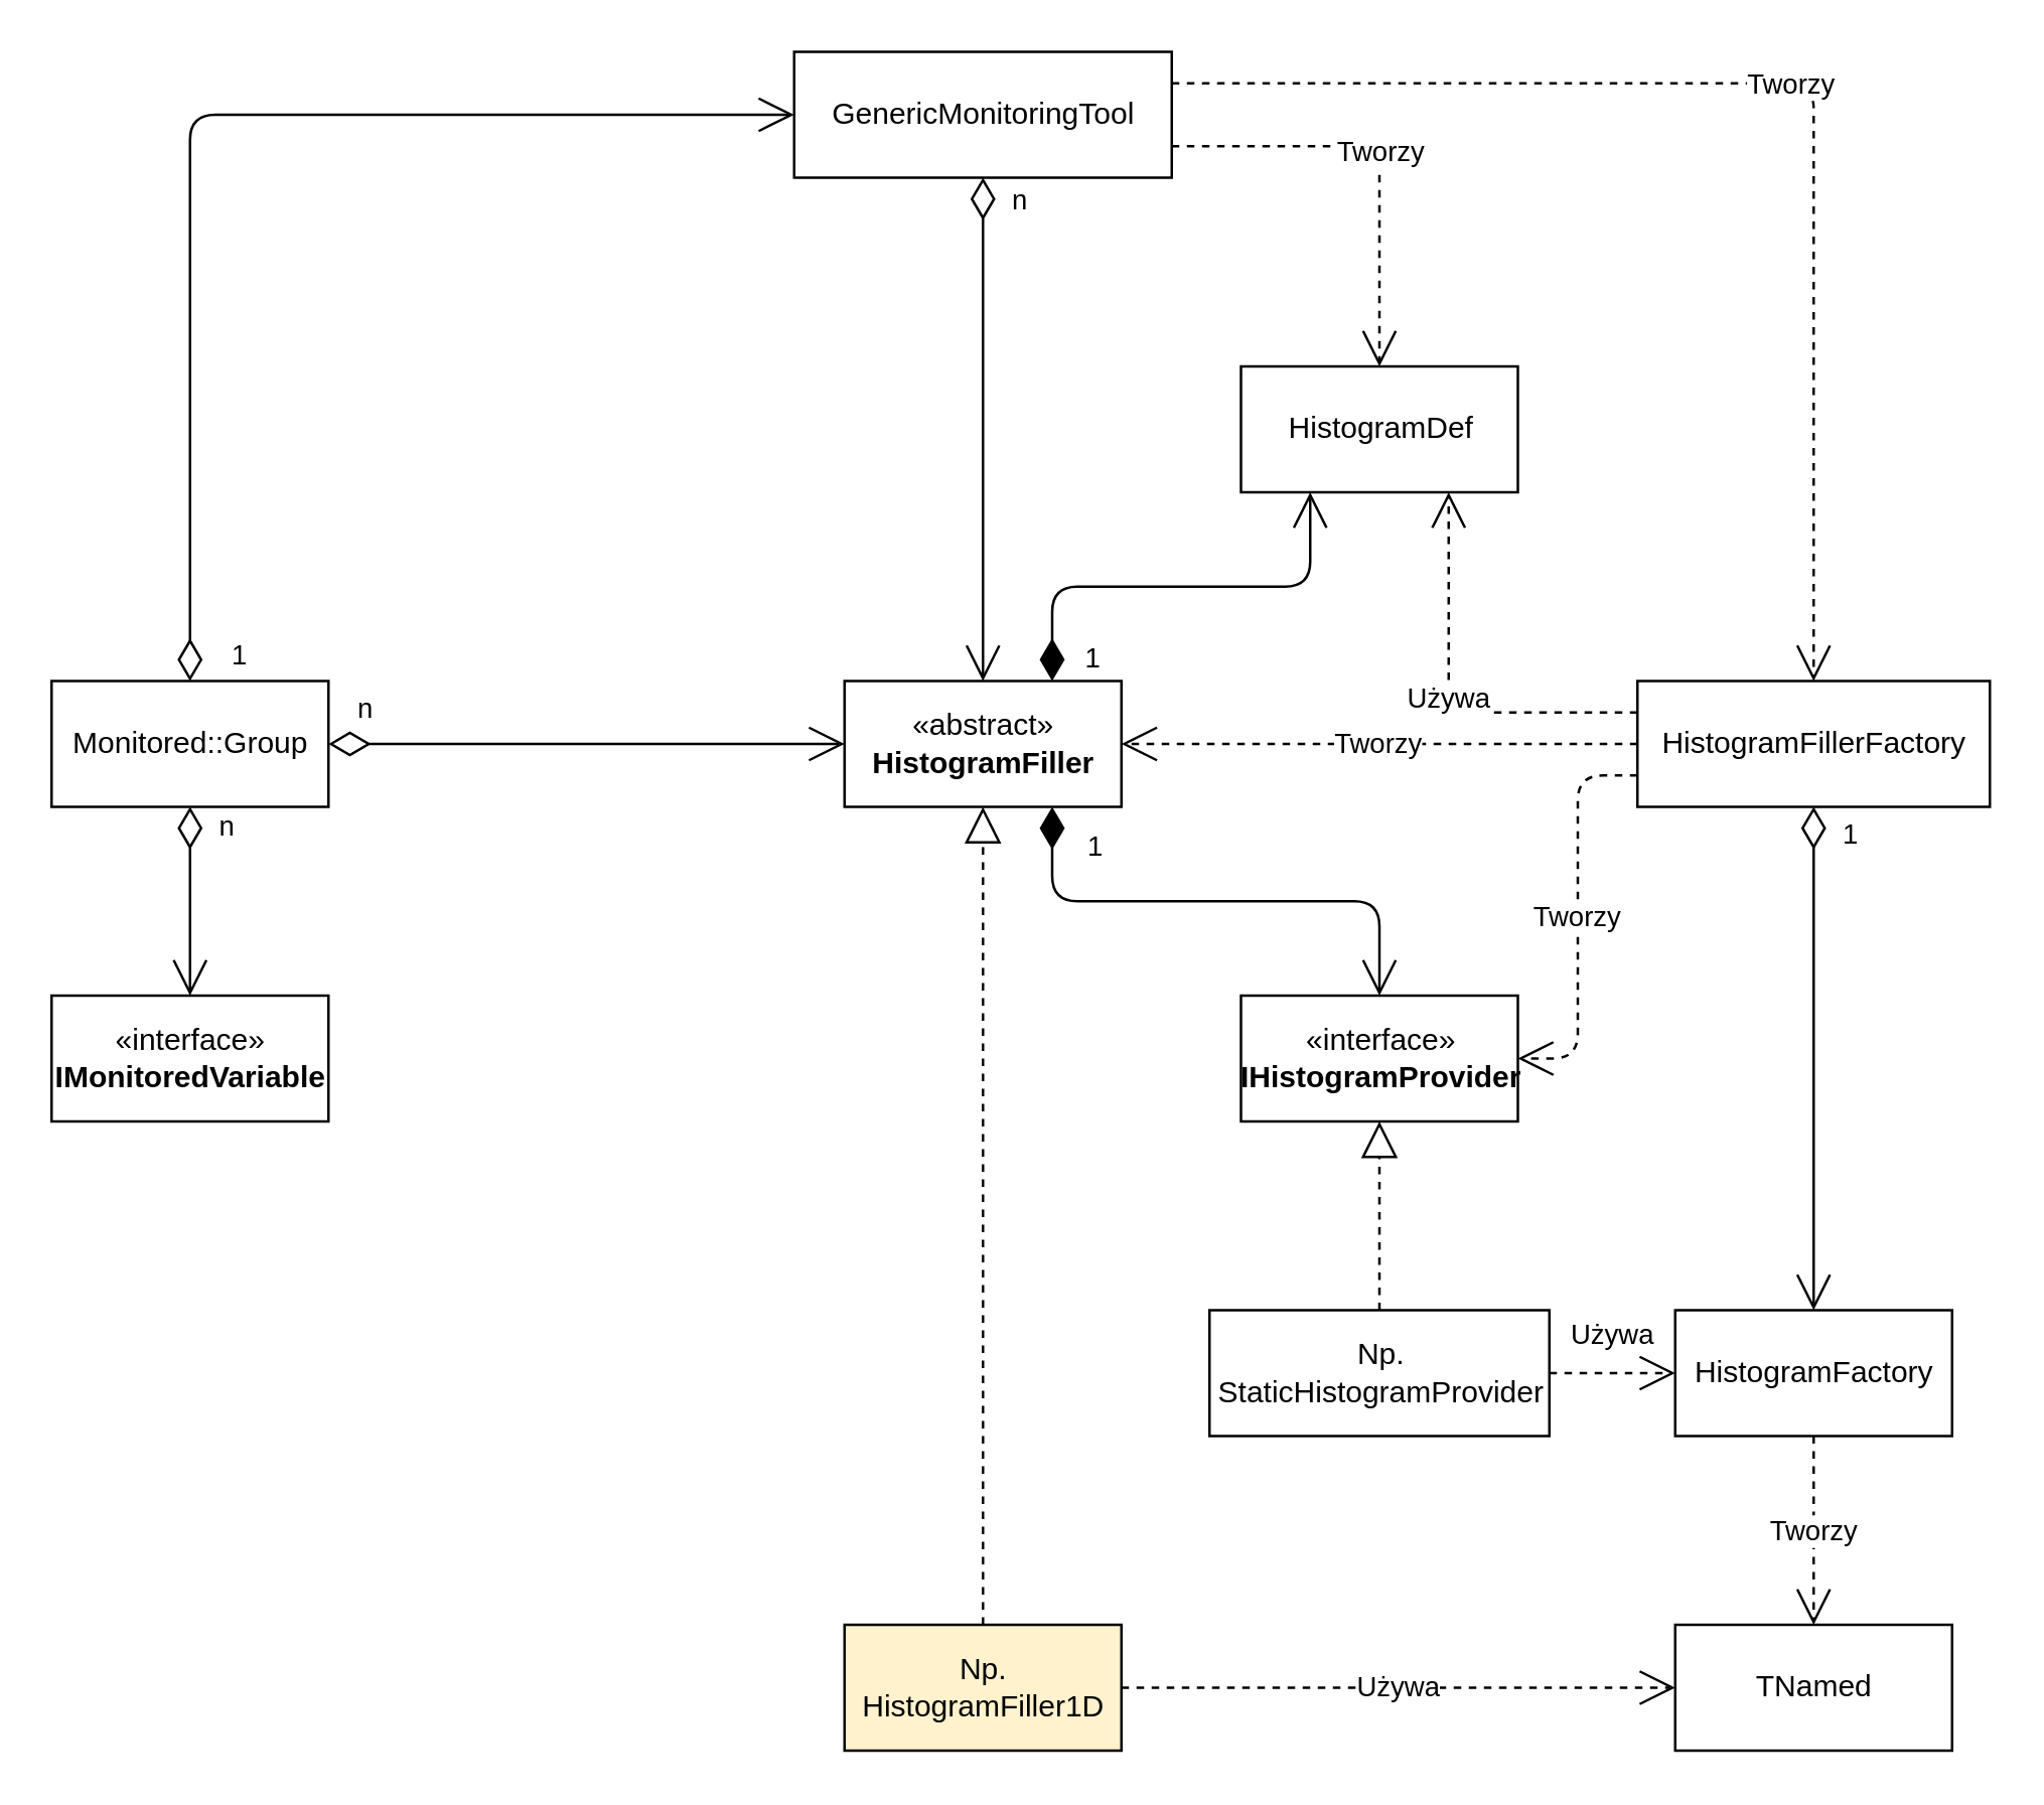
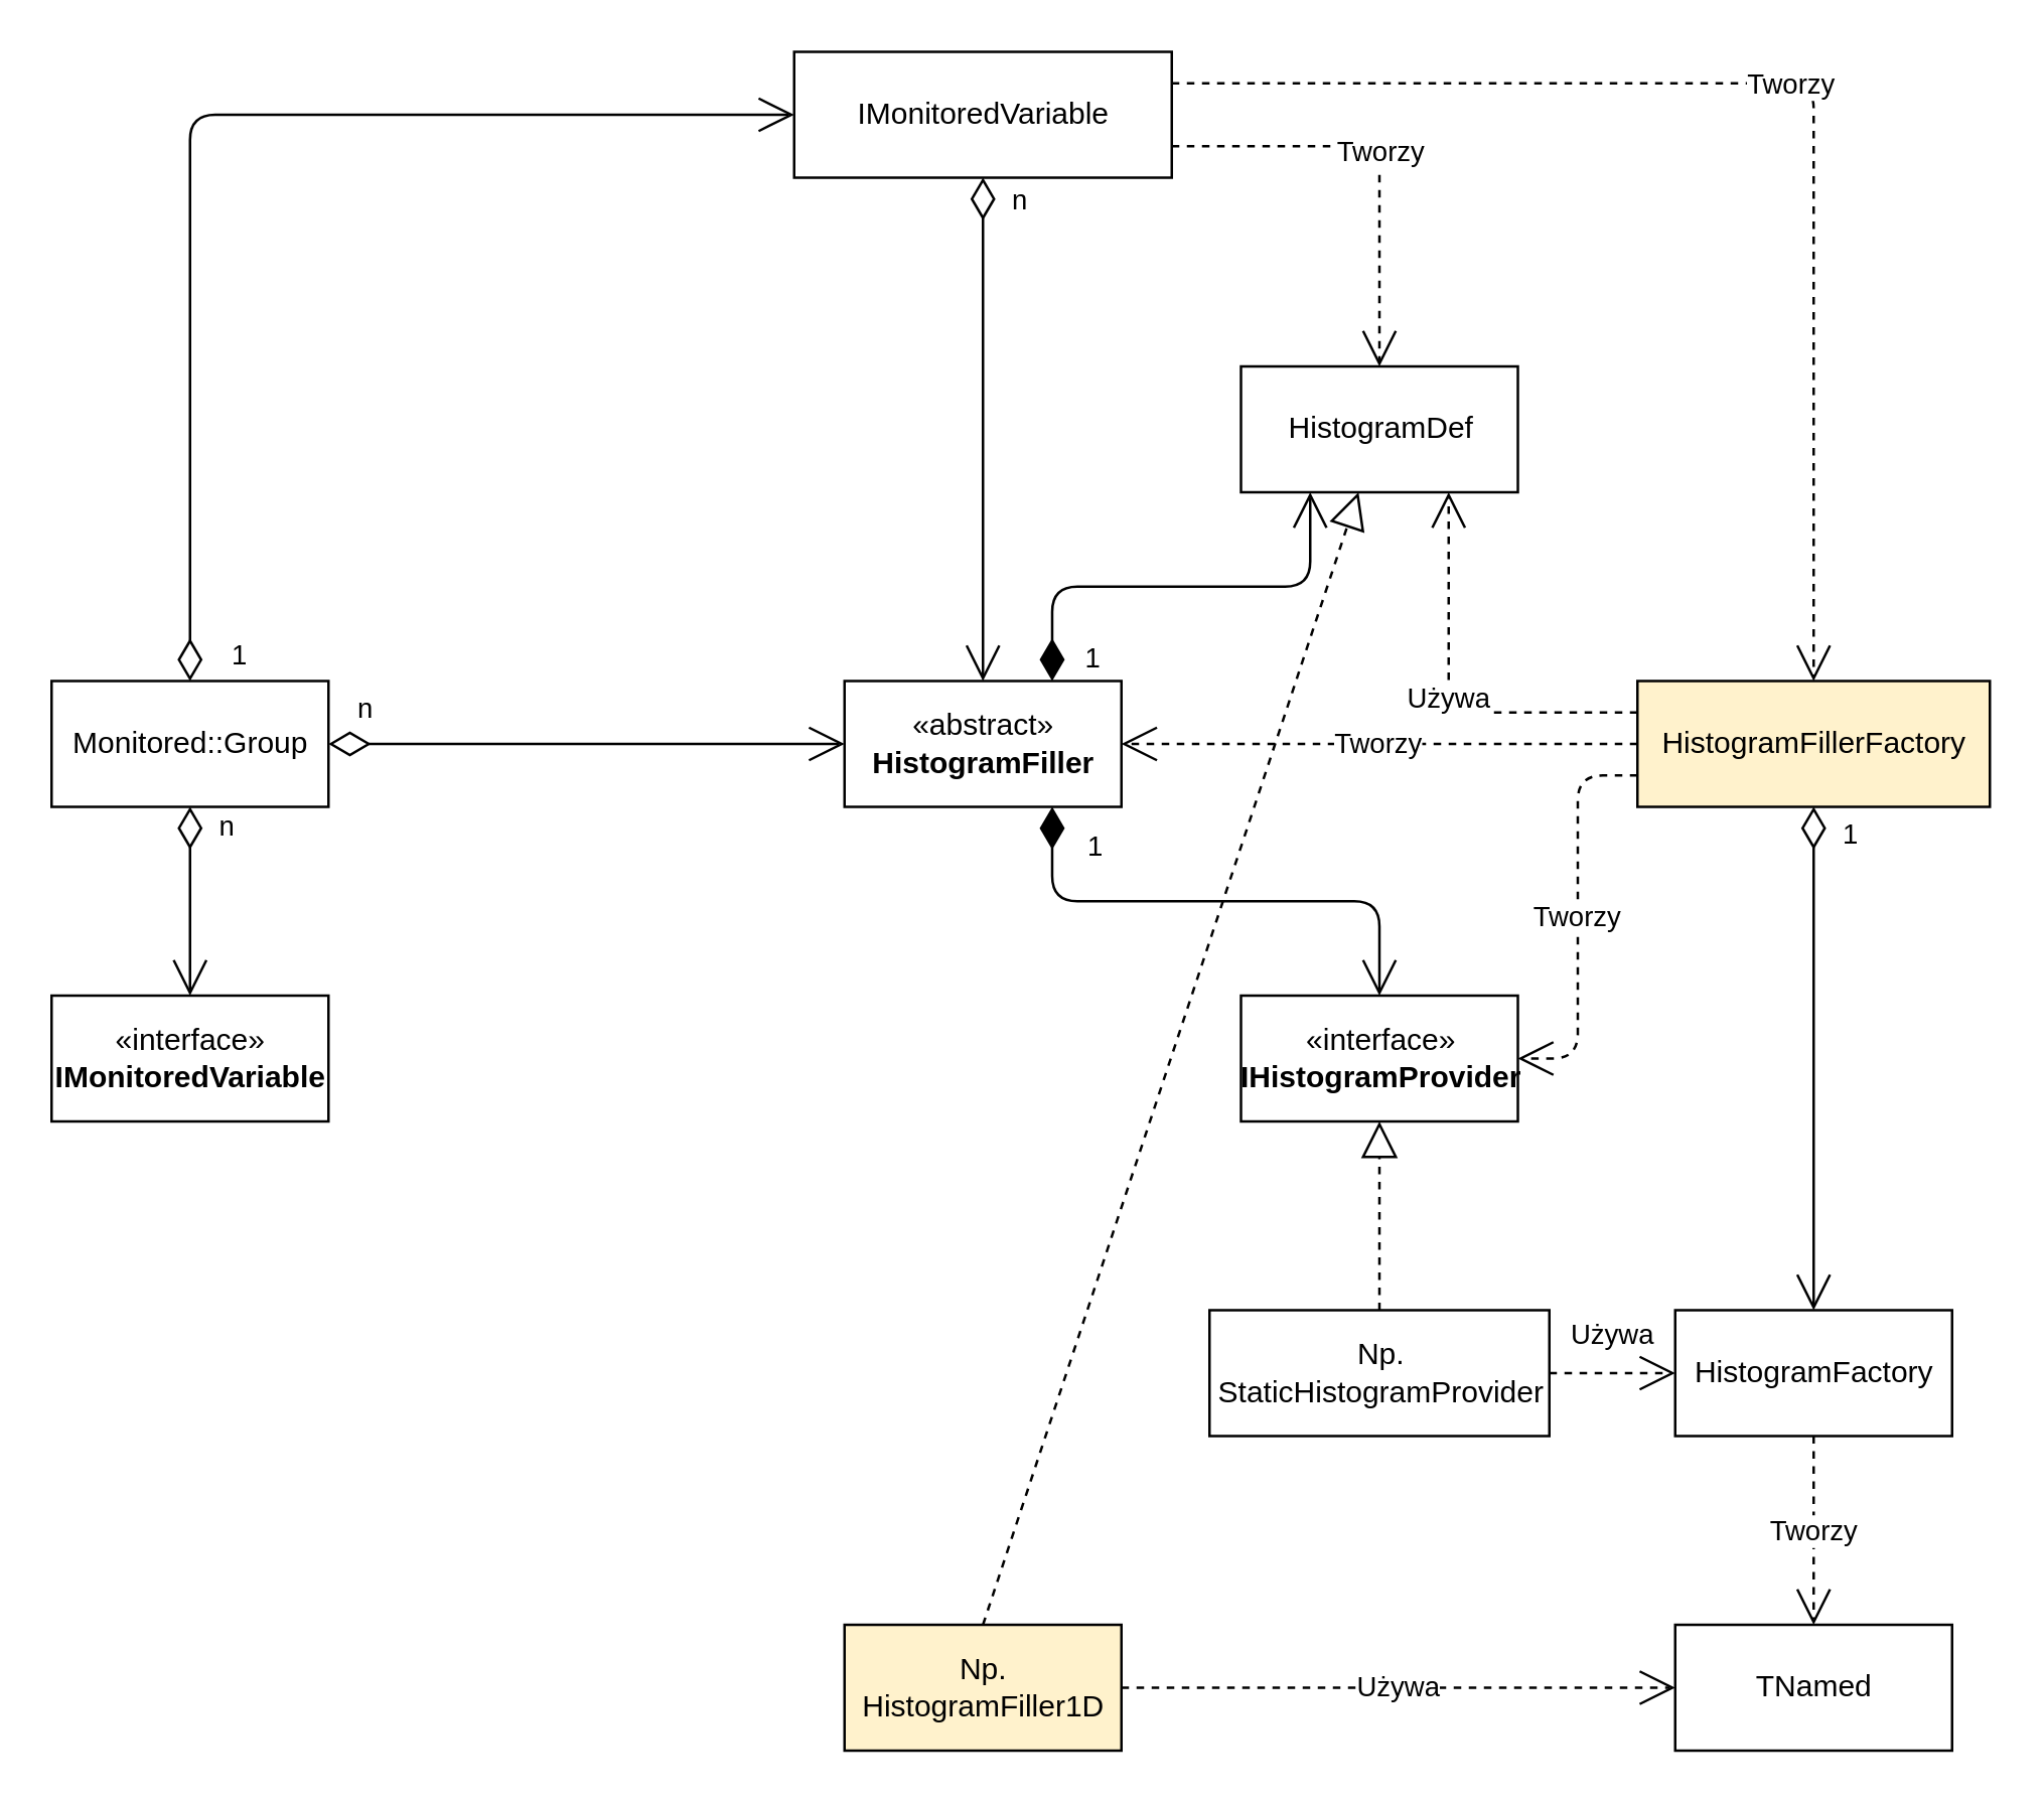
- <mxCell id="2" value="GenericMonitoringTool" style="html=1;" vertex="1" parent="1"><mxGeometry x="315" y="20" width="150" height="50" as="geometry" /></mxCell>
+ <mxCell id="2" value="IMonitoredVariable" style="html=1;" vertex="1" parent="1"><mxGeometry x="315" y="20" width="150" height="50" as="geometry" /></mxCell>
- <mxCell id="5" value="HistogramFillerFactory" style="html=1;" vertex="1" parent="1"><mxGeometry x="650" y="270" width="140" height="50" as="geometry" /></mxCell>
+ <mxCell id="5" value="HistogramFillerFactory" style="html=1;fillColor=#fff2cc;" vertex="1" parent="1"><mxGeometry x="650" y="270" width="140" height="50" as="geometry" /></mxCell>
- <mxCell id="27" value="" style="endArrow=block;dashed=1;endFill=0;endSize=12;html=1;exitX=0.5;exitY=0;exitDx=0;exitDy=0;entryX=0.5;entryY=1;entryDx=0;entryDy=0;" edge="1" parent="1" source="26" target="6"><mxGeometry width="160" relative="1" as="geometry"><mxPoint x="230" y="530" as="sourcePoint" /><mxPoint x="360" y="350" as="targetPoint" /></mxGeometry></mxCell>
+ <mxCell id="27" value="" style="endArrow=block;dashed=1;endFill=0;endSize=12;html=1;exitX=0.5;exitY=0;exitDx=0;exitDy=0;" edge="1" parent="1" source="26" target="3"><mxGeometry width="160" relative="1" as="geometry"><mxPoint x="230" y="530" as="sourcePoint" /><mxPoint x="360" y="350" as="targetPoint" /></mxGeometry></mxCell>
